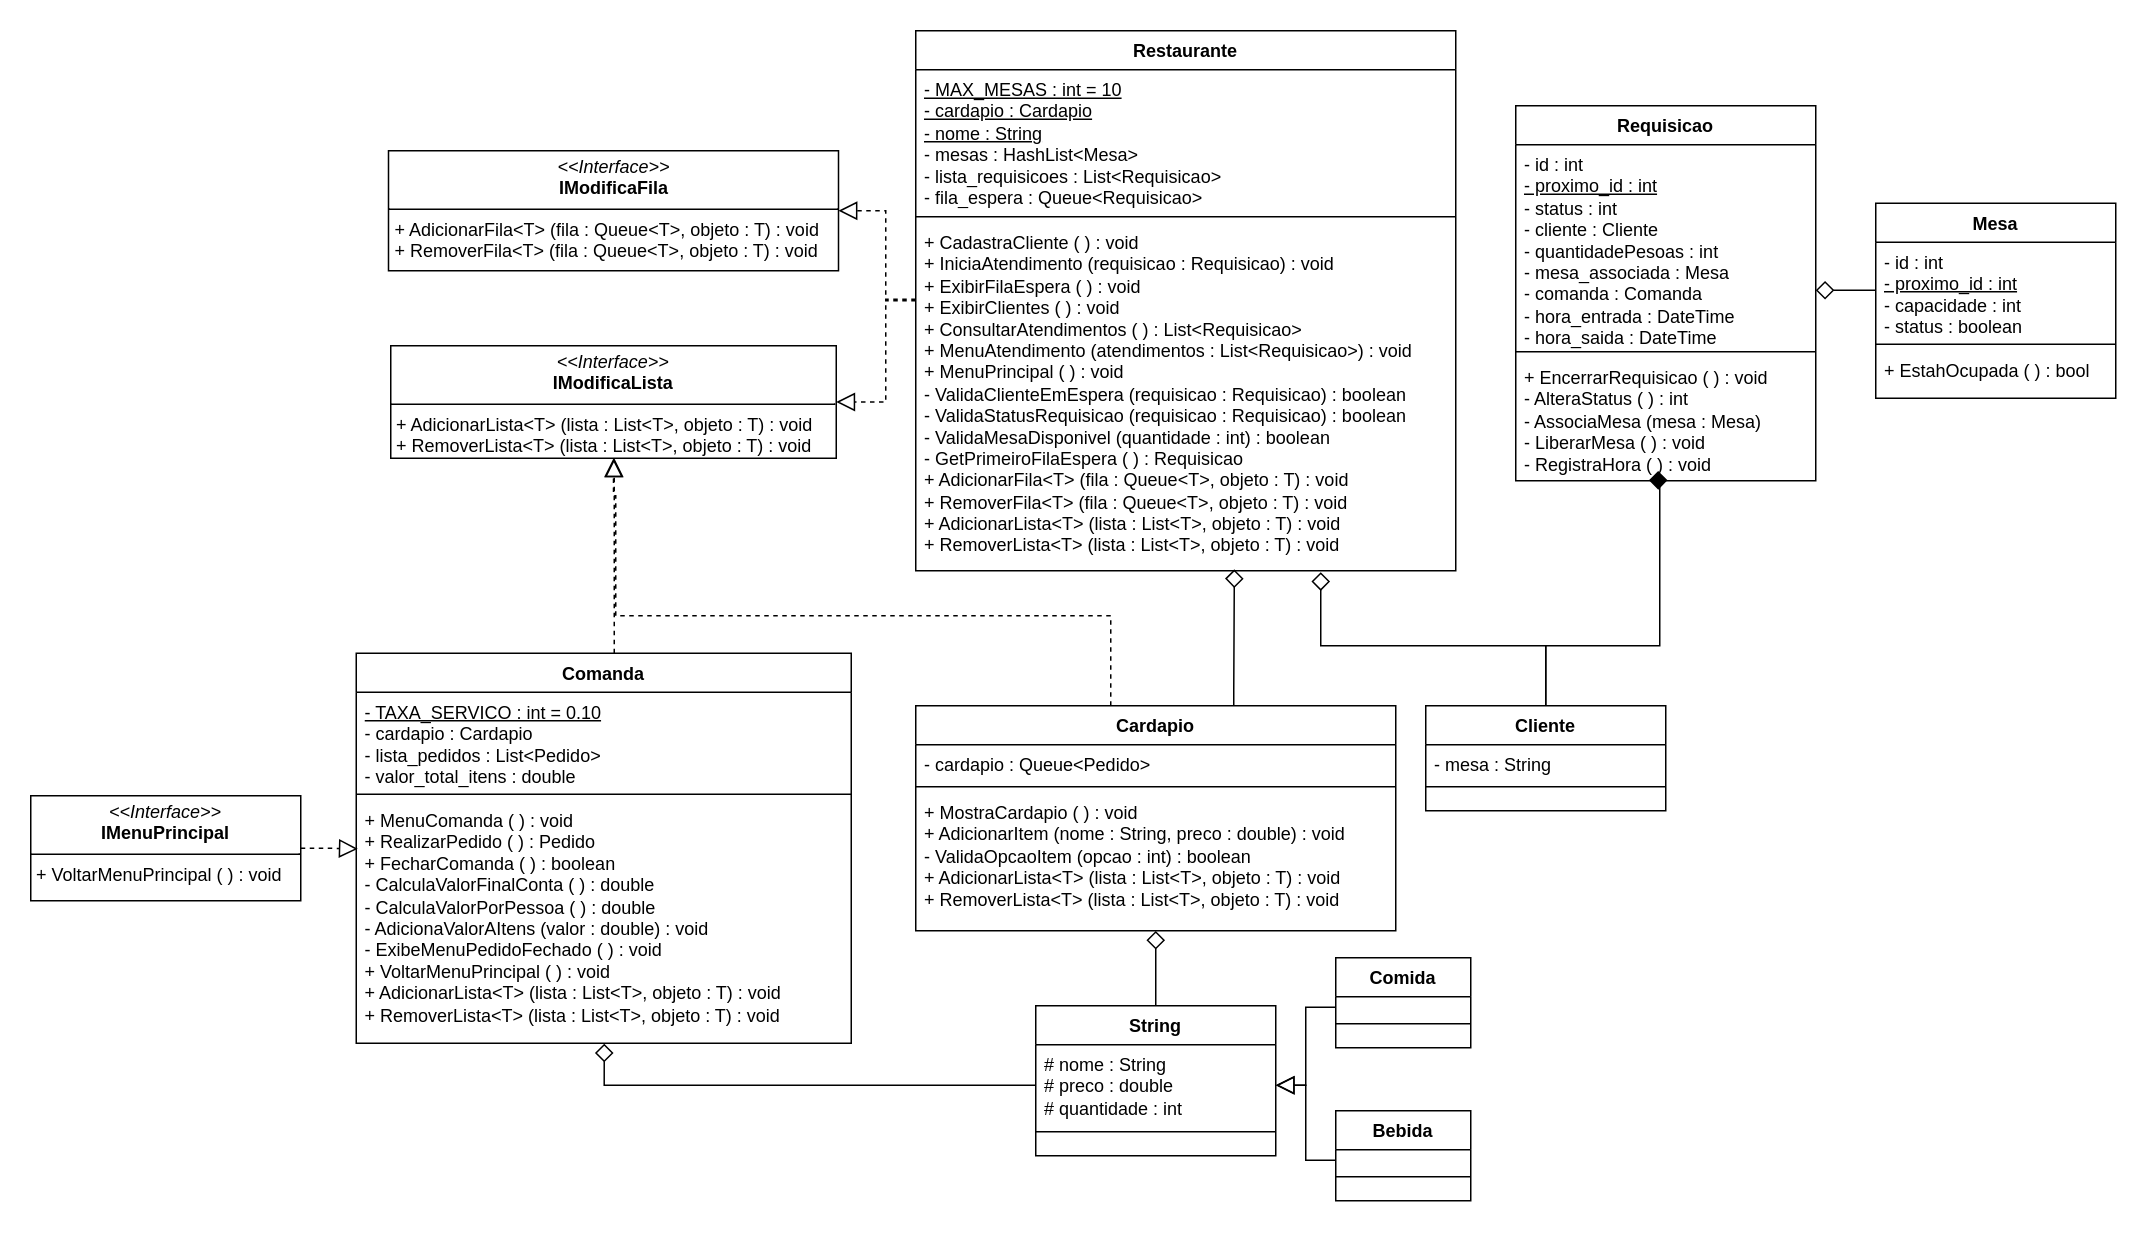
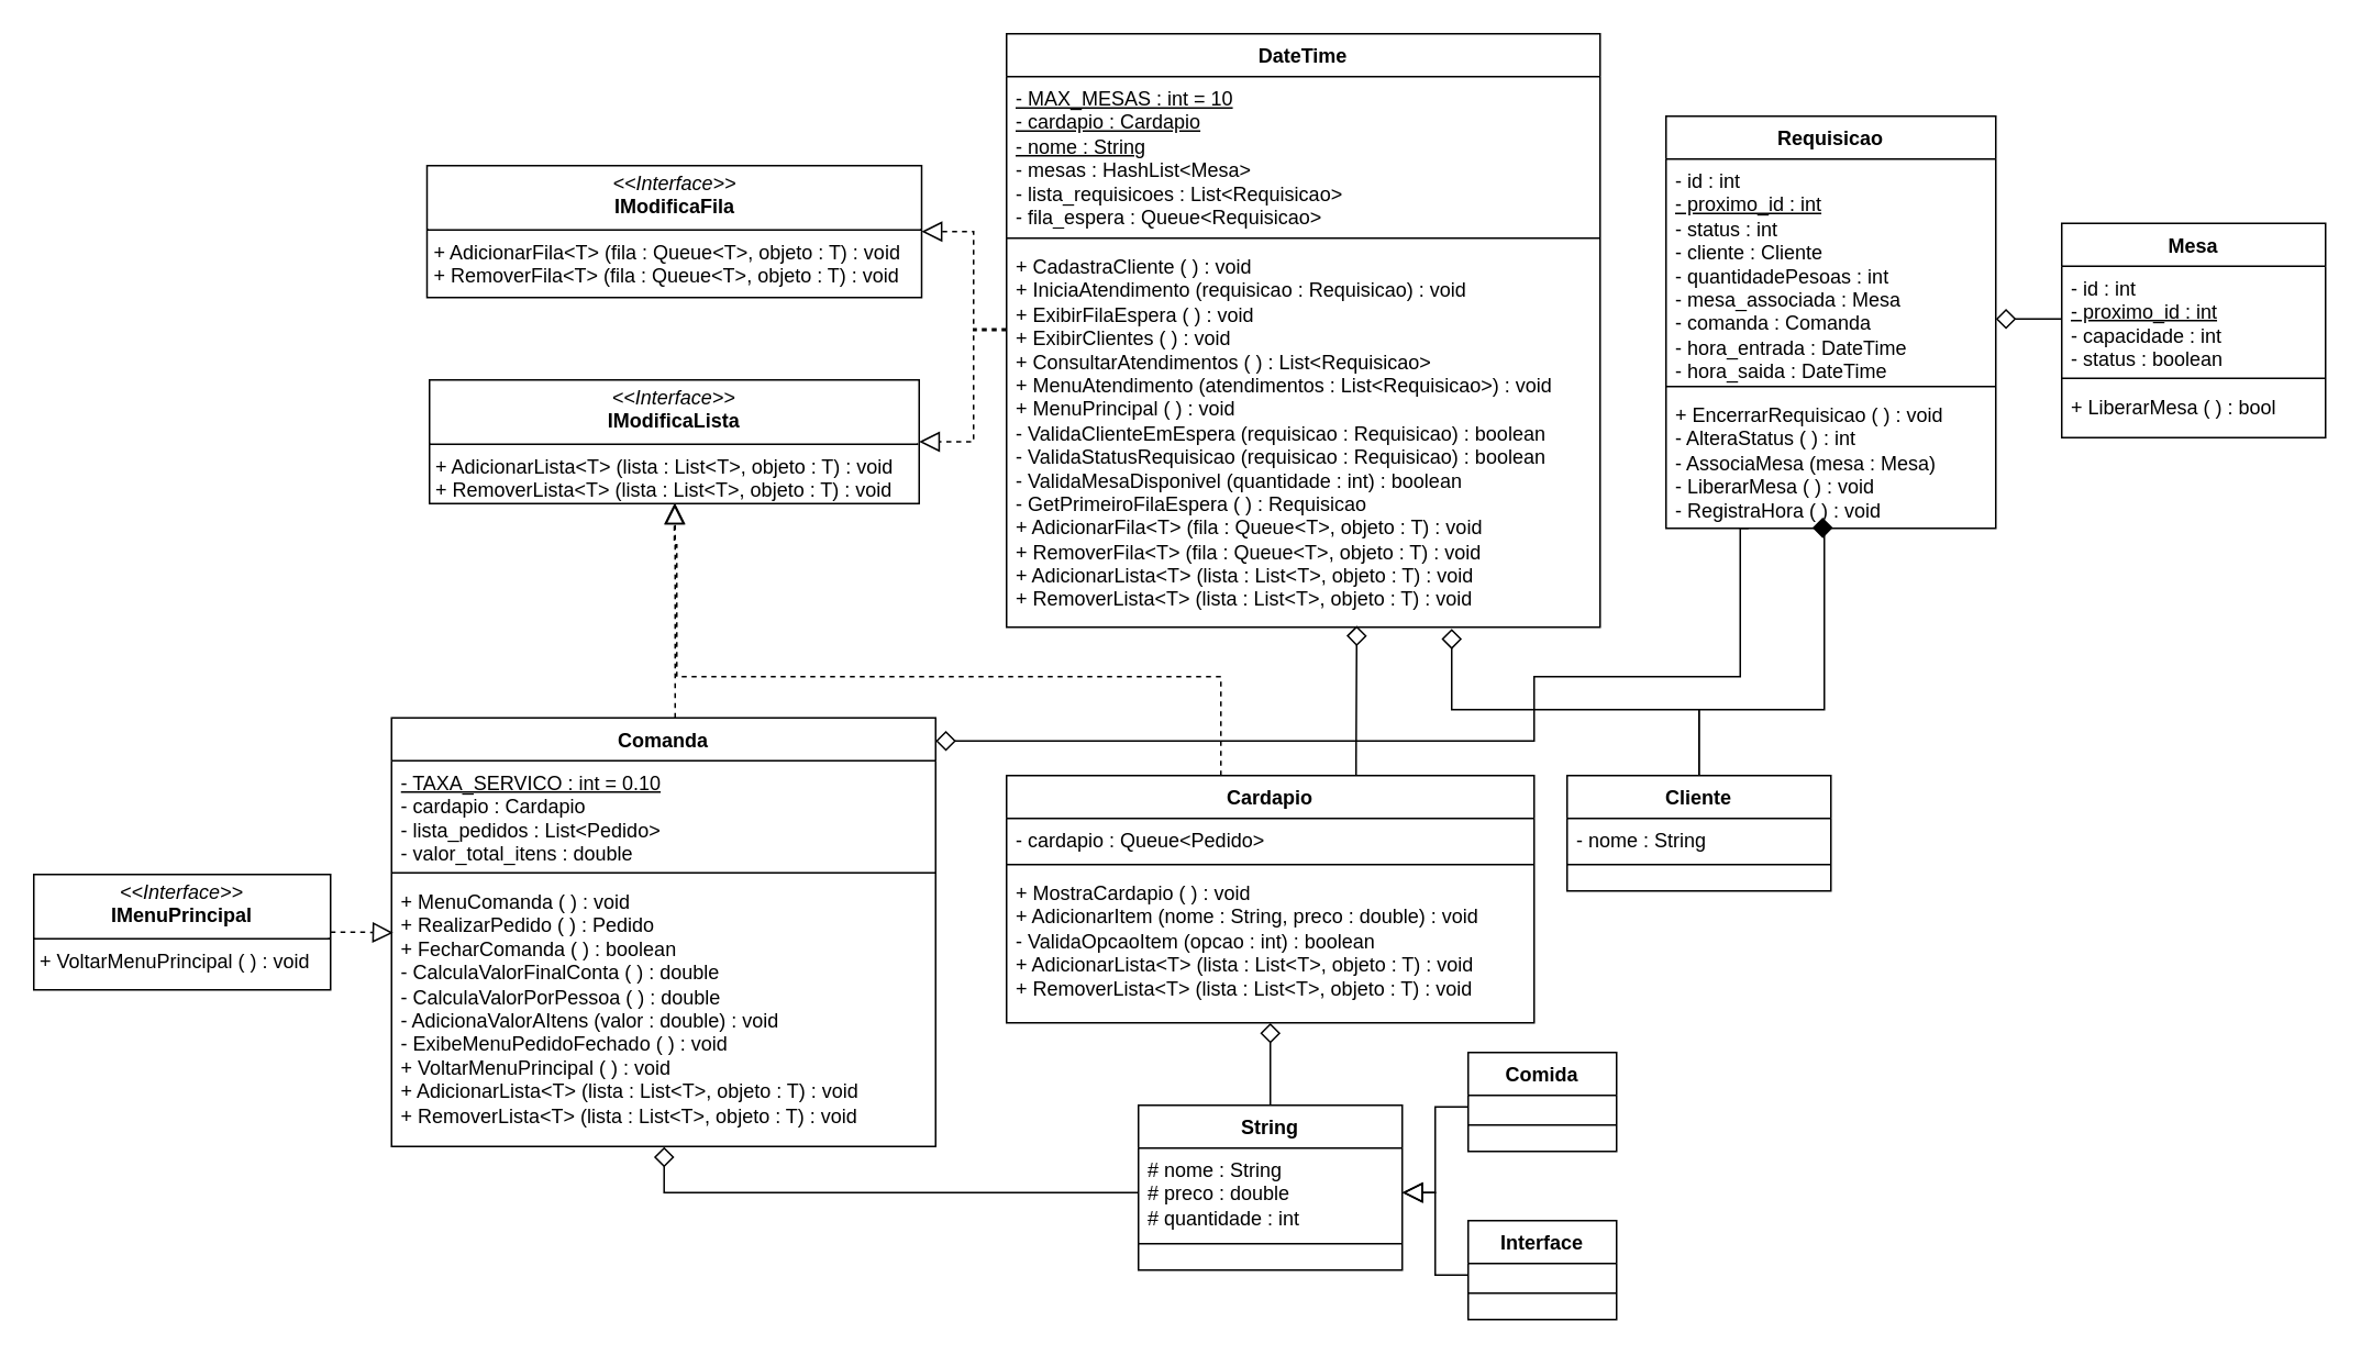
- <mxCell id="6" value="Restaurante" style="swimlane;fontStyle=1;align=center;verticalAlign=top;childLayout=stackLayout;horizontal=1;startSize=26;horizontalStack=0;resizeParent=1;resizeParentMax=0;resizeLast=0;collapsible=1;marginBottom=0;whiteSpace=wrap;html=1;" parent="1" vertex="1"><mxGeometry x="610" y="20" width="360" height="360" as="geometry"><mxRectangle x="70" y="240" width="80" height="30" as="alternateBounds" /></mxGeometry></mxCell>
+ <mxCell id="6" value="DateTime" style="swimlane;fontStyle=1;align=center;verticalAlign=top;childLayout=stackLayout;horizontal=1;startSize=26;horizontalStack=0;resizeParent=1;resizeParentMax=0;resizeLast=0;collapsible=1;marginBottom=0;whiteSpace=wrap;html=1;" parent="1" vertex="1"><mxGeometry x="610" y="20" width="360" height="360" as="geometry"><mxRectangle x="70" y="240" width="80" height="30" as="alternateBounds" /></mxGeometry></mxCell>
- <mxCell id="30" value="+ EstahOcupada ( ) : bool" style="text;strokeColor=none;fillColor=none;align=left;verticalAlign=top;spacingLeft=4;spacingRight=4;overflow=hidden;rotatable=0;points=[[0,0.5],[1,0.5]];portConstraint=eastwest;whiteSpace=wrap;html=1;" parent="27" vertex="1"><mxGeometry y="98" width="160" height="32" as="geometry" /></mxCell>
+ <mxCell id="30" value="+ LiberarMesa ( ) : bool" style="text;strokeColor=none;fillColor=none;align=left;verticalAlign=top;spacingLeft=4;spacingRight=4;overflow=hidden;rotatable=0;points=[[0,0.5],[1,0.5]];portConstraint=eastwest;whiteSpace=wrap;html=1;" parent="27" vertex="1"><mxGeometry y="98" width="160" height="32" as="geometry" /></mxCell>
+ <mxCell id="50" style="edgeStyle=orthogonalEdgeStyle;rounded=0;orthogonalLoop=1;jettySize=auto;html=1;exitX=0.25;exitY=1;exitDx=0;exitDy=0;endArrow=diamond;endFill=0;endSize=10;" parent="1" source="23" edge="1" target="11"><mxGeometry relative="1" as="geometry"><mxPoint x="1054.6" y="379.996" as="sourcePoint" /><mxPoint x="550" y="449.42" as="targetPoint" /><Array as="points"><mxPoint x="1055" y="410" /><mxPoint x="930" y="410" /><mxPoint x="930" y="449" /></Array></mxGeometry></mxCell>
- <mxCell id="3" value="- mesa : String" style="text;strokeColor=none;fillColor=none;align=left;verticalAlign=top;spacingLeft=4;spacingRight=4;overflow=hidden;rotatable=0;points=[[0,0.5],[1,0.5]];portConstraint=eastwest;whiteSpace=wrap;html=1;" parent="2" vertex="1"><mxGeometry y="26" width="160" height="24" as="geometry" /></mxCell>
+ <mxCell id="3" value="- nome : String" style="text;strokeColor=none;fillColor=none;align=left;verticalAlign=top;spacingLeft=4;spacingRight=4;overflow=hidden;rotatable=0;points=[[0,0.5],[1,0.5]];portConstraint=eastwest;whiteSpace=wrap;html=1;" parent="2" vertex="1"><mxGeometry y="26" width="160" height="24" as="geometry" /></mxCell>
- <mxCell id="19" value="Bebida" style="swimlane;fontStyle=1;align=center;verticalAlign=top;childLayout=stackLayout;horizontal=1;startSize=26;horizontalStack=0;resizeParent=1;resizeParentMax=0;resizeLast=0;collapsible=1;marginBottom=0;whiteSpace=wrap;html=1;" parent="1" vertex="1"><mxGeometry x="890" y="740" width="90" height="60" as="geometry"><mxRectangle x="70" y="240" width="80" height="30" as="alternateBounds" /></mxGeometry></mxCell>
+ <mxCell id="19" value="Interface" style="swimlane;fontStyle=1;align=center;verticalAlign=top;childLayout=stackLayout;horizontal=1;startSize=26;horizontalStack=0;resizeParent=1;resizeParentMax=0;resizeLast=0;collapsible=1;marginBottom=0;whiteSpace=wrap;html=1;" parent="1" vertex="1"><mxGeometry x="890" y="740" width="90" height="60" as="geometry"><mxRectangle x="70" y="240" width="80" height="30" as="alternateBounds" /></mxGeometry></mxCell>
